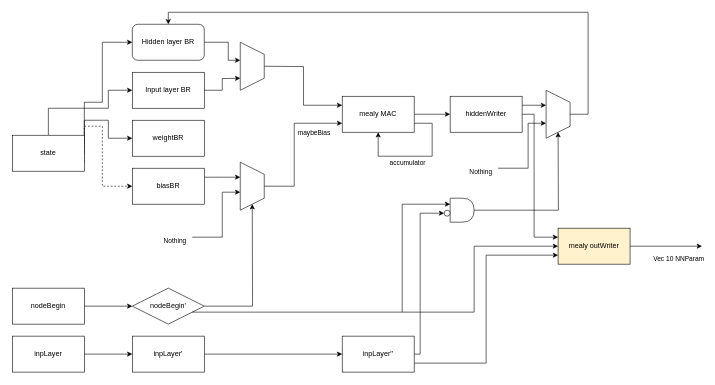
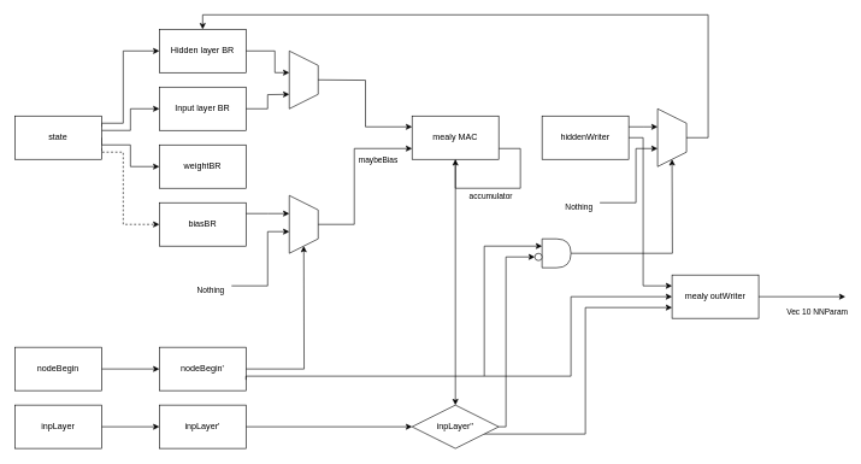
- <mxCell id="30" value="Hidden layer BR" style="whiteSpace=wrap;html=1;rounded=1;" parent="1" vertex="1"><mxGeometry x="220" width="120" height="60" as="geometry" y="40" /></mxCell>
+ <mxCell id="30" value="Hidden layer BR" style="rounded=0;whiteSpace=wrap;html=1;" parent="1" vertex="1"><mxGeometry x="220" width="120" height="60" as="geometry" y="40" /></mxCell>
- <mxCell id="22" style="edgeStyle=orthogonalEdgeStyle;rounded=0;html=1;entryX=0;entryY=0.5;entryDx=0;entryDy=0;" edge="1" parent="1" source="23" target="46"><mxGeometry relative="1" as="geometry" /></mxCell>
+ <mxCell id="22" style="edgeStyle=orthogonalEdgeStyle;rounded=0;html=1;" edge="1" parent="1" source="23" target="43"><mxGeometry relative="1" as="geometry" /></mxCell>
- <mxCell id="6" value="state" style="rounded=0;whiteSpace=wrap;html=1;" parent="1" vertex="1"><mxGeometry x="20" y="225" width="120" height="60" as="geometry" /></mxCell>
+ <mxCell id="6" value="state" style="rounded=0;whiteSpace=wrap;html=1;" parent="1" vertex="1"><mxGeometry x="20" y="160" width="120" height="60" as="geometry" /></mxCell>
- <mxCell id="61" value="mealy outWriter" style="rounded=0;whiteSpace=wrap;html=1;fillColor=#fff2cc;" vertex="1" parent="1"><mxGeometry x="930" y="380" width="120" height="60" as="geometry" /></mxCell>
+ <mxCell id="61" value="mealy outWriter" style="rounded=0;whiteSpace=wrap;html=1;" vertex="1" parent="1"><mxGeometry x="930" y="380" width="120" height="60" as="geometry" /></mxCell>
- <mxCell id="17" value="nodeBegin'" style="rhombus;whiteSpace=wrap;html=1;" parent="1" vertex="1"><mxGeometry x="220" y="480" width="120" height="60" as="geometry" /></mxCell>
+ <mxCell id="17" value="nodeBegin'" style="rounded=0;whiteSpace=wrap;html=1;" parent="1" vertex="1"><mxGeometry x="220" y="480" width="120" height="60" as="geometry" /></mxCell>
- <mxCell id="43" value="inpLayer''" style="rounded=0;whiteSpace=wrap;html=1;" vertex="1" parent="1"><mxGeometry x="570" y="560" width="120" height="60" as="geometry" /></mxCell>
+ <mxCell id="43" value="inpLayer''" style="rhombus;whiteSpace=wrap;html=1;" vertex="1" parent="1"><mxGeometry x="570" y="560" width="120" height="60" as="geometry" /></mxCell>
